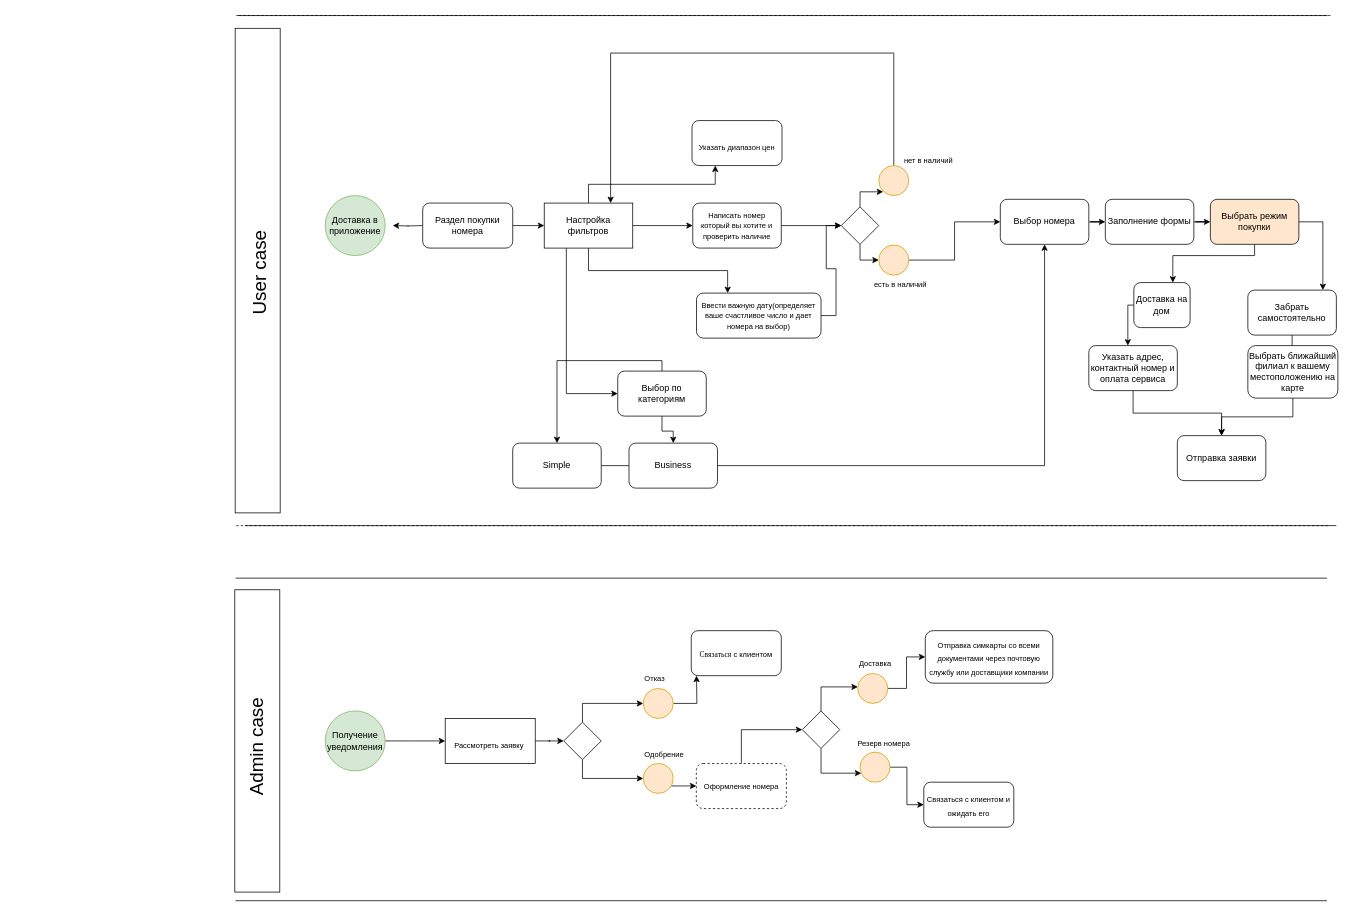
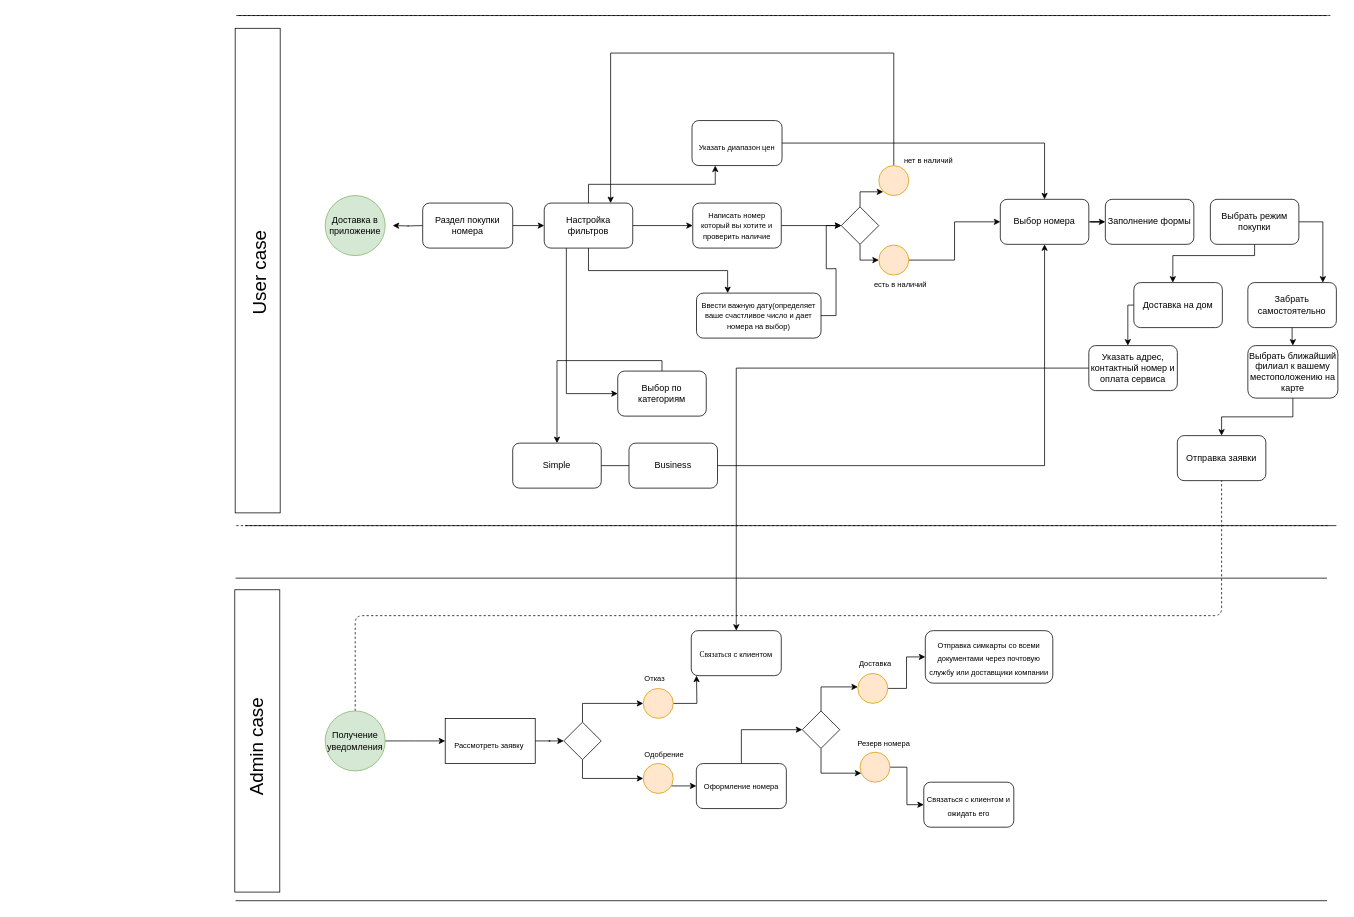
+ <mxCell id="37" value="" style="edgeStyle=orthogonalEdgeStyle;rounded=0;orthogonalLoop=1;jettySize=auto;html=1;fontSize=25;" edge="1" parent="1" source="38" target="19"><mxGeometry relative="1" as="geometry"><mxPoint x="1393" y="260" as="targetPoint" /></mxGeometry></mxCell>
- <mxCell id="20" value="" style="edgeStyle=orthogonalEdgeStyle;rounded=0;orthogonalLoop=1;jettySize=auto;html=1;fontSize=25;" edge="1" parent="1" source="21" target="24"><mxGeometry relative="1" as="geometry" /></mxCell>
- <mxCell id="24" value="Выбрать режим покупки" style="rounded=1;whiteSpace=wrap;html=1;fillColor=#ffe6cc;" vertex="1" parent="1"><mxGeometry x="1613" y="265" width="118" height="60" as="geometry" /></mxCell>
+ <mxCell id="24" value="Выбрать режим покупки" style="rounded=1;whiteSpace=wrap;html=1;" vertex="1" parent="1"><mxGeometry x="1613" y="265" width="118" height="60" as="geometry" /></mxCell>
- <mxCell id="12" value="Настройка фильтров" style="whiteSpace=wrap;html=1;rounded=0;" vertex="1" parent="1"><mxGeometry x="725" y="270" width="118" height="60" as="geometry" /></mxCell>
+ <mxCell id="12" value="Настройка фильтров" style="rounded=1;whiteSpace=wrap;html=1;" vertex="1" parent="1"><mxGeometry x="725" y="270" width="118" height="60" as="geometry" /></mxCell>
- <mxCell id="26" value="Доставка на дом" style="rounded=1;whiteSpace=wrap;html=1;" vertex="1" parent="1"><mxGeometry x="1511" y="376" width="75" height="60" as="geometry" /></mxCell>
+ <mxCell id="26" value="Доставка на дом" style="rounded=1;whiteSpace=wrap;html=1;" vertex="1" parent="1"><mxGeometry x="1511" y="376" width="118" height="60" as="geometry" /></mxCell>
- <mxCell id="31" value="Забрать самостоятельно" style="rounded=1;whiteSpace=wrap;html=1;" vertex="1" parent="1"><mxGeometry x="1663" y="386" width="118" height="60" as="geometry" /></mxCell>
+ <mxCell id="31" value="Забрать самостоятельно" style="rounded=1;whiteSpace=wrap;html=1;" vertex="1" parent="1"><mxGeometry x="1663" y="376" width="118" height="60" as="geometry" /></mxCell>
- <mxCell id="27" value="" style="edgeStyle=orthogonalEdgeStyle;rounded=0;orthogonalLoop=1;jettySize=auto;html=1;fontSize=25;" edge="1" parent="1" source="28" target="29"><mxGeometry relative="1" as="geometry" /></mxCell>
+ <mxCell id="27" value="" style="edgeStyle=orthogonalEdgeStyle;rounded=0;orthogonalLoop=1;jettySize=auto;html=1;fontSize=25;" edge="1" parent="1" source="28" target="72"><mxGeometry relative="1" as="geometry" /></mxCell>
- <mxCell id="13" value="" style="edgeStyle=orthogonalEdgeStyle;rounded=0;orthogonalLoop=1;jettySize=auto;html=1;fontSize=25;" edge="1" parent="1" source="15" target="34"><mxGeometry relative="1" as="geometry" /></mxCell>
+ <mxCell id="55" value="" style="endArrow=none;dashed=1;html=1;fontSize=25;entryX=0.5;entryY=1;entryDx=0;entryDy=0;exitX=0.5;exitY=0;exitDx=0;exitDy=0;" edge="1" parent="1" source="60" target="29"><mxGeometry width="50" height="50" relative="1" as="geometry"><mxPoint x="473" y="910" as="sourcePoint" /><mxPoint x="363" y="1360" as="targetPoint" /><Array as="points"><mxPoint x="473" y="820" /><mxPoint x="1628" y="820" /></Array></mxGeometry></mxCell>
- <mxCell id="74" value="&lt;font size=&quot;1&quot;&gt;Оформление номера&lt;/font&gt;" style="rounded=1;whiteSpace=wrap;html=1;dashed=1;" vertex="1" parent="1"><mxGeometry x="927.776" y="1017.172" width="120" height="60" as="geometry" /></mxCell>
+ <mxCell id="74" value="&lt;font size=&quot;1&quot;&gt;Оформление номера&lt;/font&gt;" style="rounded=1;whiteSpace=wrap;html=1;" vertex="1" parent="1"><mxGeometry x="927.776" y="1017.172" width="120" height="60" as="geometry" /></mxCell>
